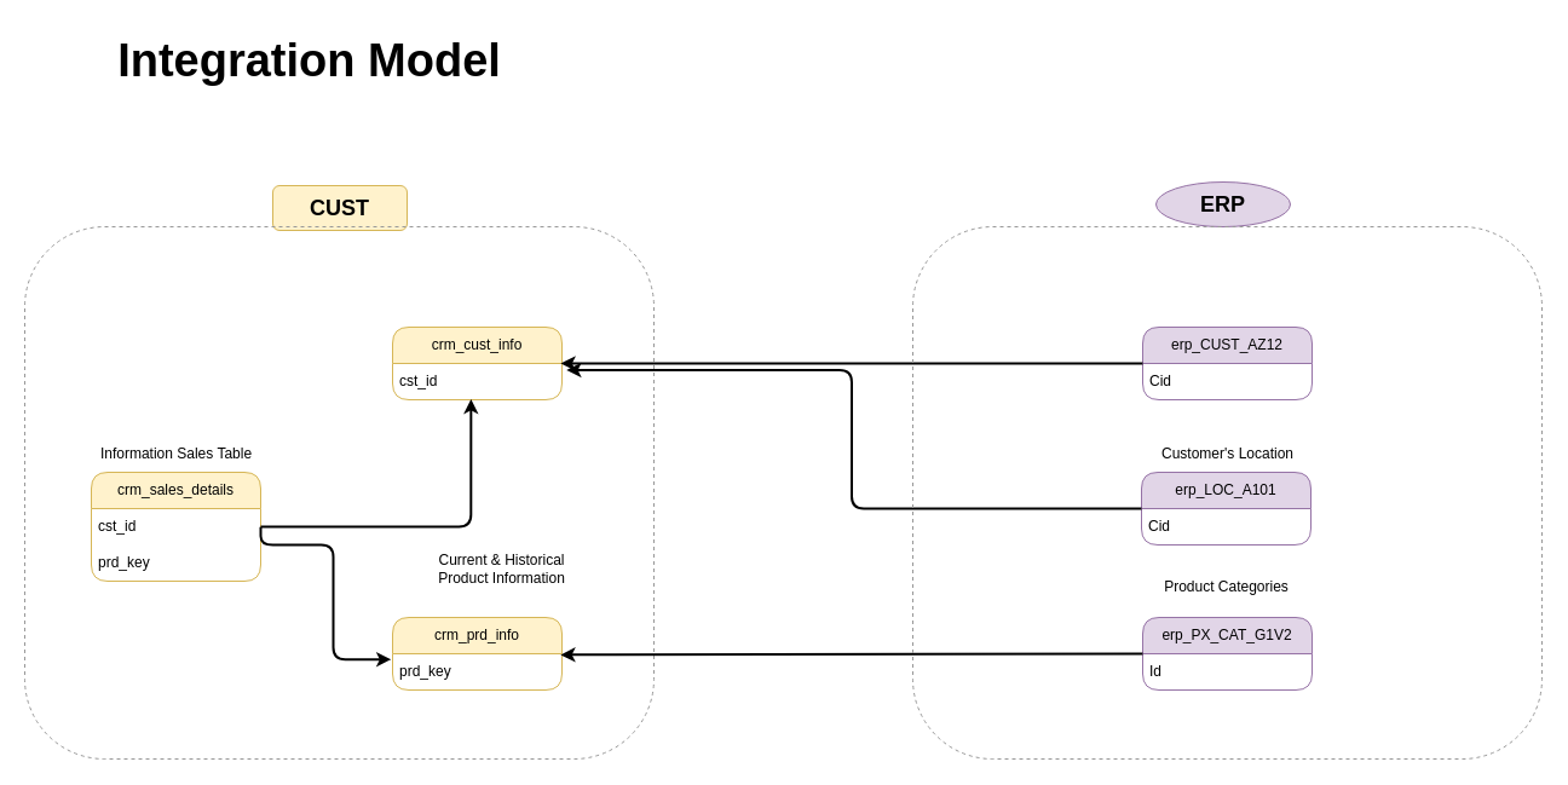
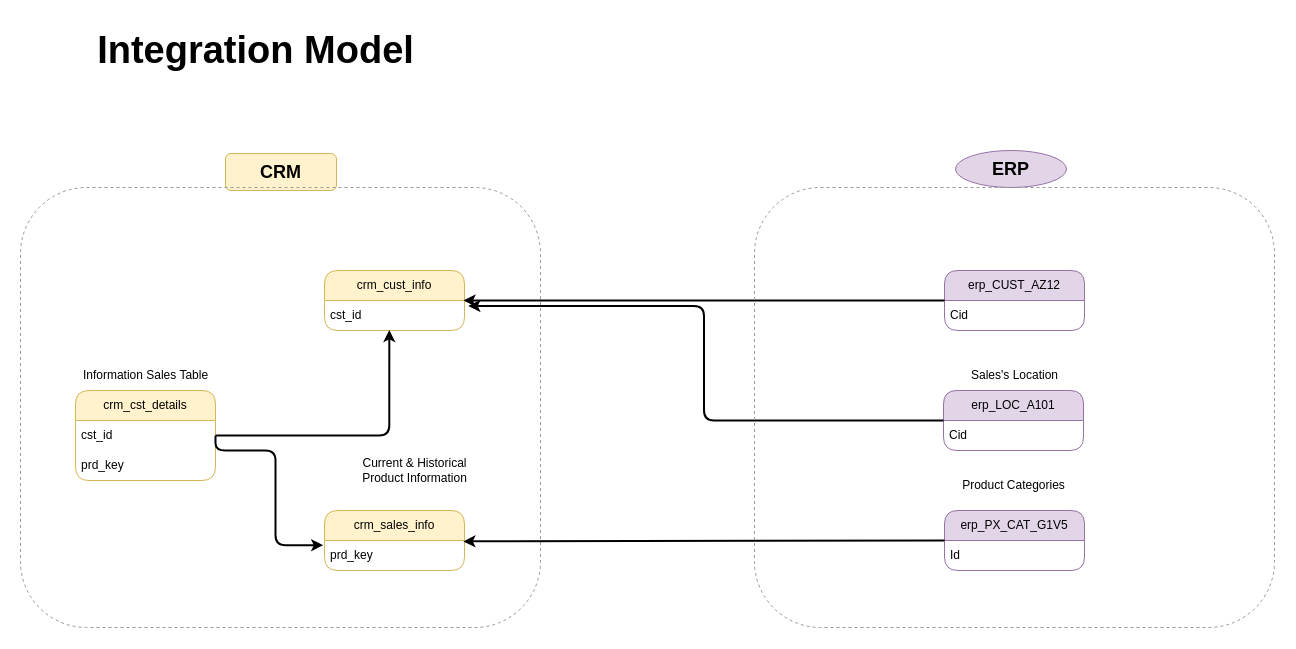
- <mxCell id="11" value="&lt;font style=&quot;font-size: 18px;&quot;&gt;&lt;b&gt;CUST&lt;/b&gt;&lt;/font&gt;" style="rounded=1;whiteSpace=wrap;html=1;fillColor=#fff2cc;strokeColor=#d6b656;gradientColor=none;" vertex="1" parent="1"><mxGeometry x="225" y="153" width="111" height="37" as="geometry" /></mxCell>
+ <mxCell id="11" value="&lt;font style=&quot;font-size: 18px;&quot;&gt;&lt;b&gt;CRM&lt;/b&gt;&lt;/font&gt;" style="rounded=1;whiteSpace=wrap;html=1;fillColor=#fff2cc;strokeColor=#d6b656;gradientColor=none;" vertex="1" parent="1"><mxGeometry x="225" y="153" width="111" height="37" as="geometry" /></mxCell>
- <mxCell id="25" value="Customer's Location" style="text;html=1;align=center;verticalAlign=middle;resizable=0;points=[];autosize=1;strokeColor=none;fillColor=none;" vertex="1" parent="1"><mxGeometry x="949" y="360" width="130" height="30" as="geometry" /></mxCell>
+ <mxCell id="25" value="Sales's Location" style="text;html=1;align=center;verticalAlign=middle;resizable=0;points=[];autosize=1;strokeColor=none;fillColor=none;" vertex="1" parent="1"><mxGeometry x="949" y="360" width="130" height="30" as="geometry" /></mxCell>
- <mxCell id="4" value="crm_sales_details" style="swimlane;fontStyle=0;childLayout=stackLayout;horizontal=1;startSize=30;horizontalStack=0;resizeParent=1;resizeParentMax=0;resizeLast=0;collapsible=1;marginBottom=0;whiteSpace=wrap;html=1;rounded=1;fillColor=#fff2cc;strokeColor=#d6b656;" vertex="1" parent="1"><mxGeometry x="75" y="390" width="140" height="90" as="geometry" /></mxCell>
+ <mxCell id="4" value="crm_cst_details" style="swimlane;fontStyle=0;childLayout=stackLayout;horizontal=1;startSize=30;horizontalStack=0;resizeParent=1;resizeParentMax=0;resizeLast=0;collapsible=1;marginBottom=0;whiteSpace=wrap;html=1;rounded=1;fillColor=#fff2cc;strokeColor=#d6b656;" vertex="1" parent="1"><mxGeometry x="75" y="390" width="140" height="90" as="geometry" /></mxCell>
- <mxCell id="7" value="crm_prd_info" style="swimlane;fontStyle=0;childLayout=stackLayout;horizontal=1;startSize=30;horizontalStack=0;resizeParent=1;resizeParentMax=0;resizeLast=0;collapsible=1;marginBottom=0;whiteSpace=wrap;html=1;rounded=1;fillColor=#fff2cc;strokeColor=#d6b656;" vertex="1" parent="1"><mxGeometry x="324" y="510" width="140" height="60" as="geometry" /></mxCell>
+ <mxCell id="7" value="crm_sales_info" style="swimlane;fontStyle=0;childLayout=stackLayout;horizontal=1;startSize=30;horizontalStack=0;resizeParent=1;resizeParentMax=0;resizeLast=0;collapsible=1;marginBottom=0;whiteSpace=wrap;html=1;rounded=1;fillColor=#fff2cc;strokeColor=#d6b656;" vertex="1" parent="1"><mxGeometry x="324" y="510" width="140" height="60" as="geometry" /></mxCell>
- <mxCell id="14" value="erp_PX_CAT_G1V2" style="swimlane;fontStyle=0;childLayout=stackLayout;horizontal=1;startSize=30;horizontalStack=0;resizeParent=1;resizeParentMax=0;resizeLast=0;collapsible=1;marginBottom=0;whiteSpace=wrap;html=1;rounded=1;fillColor=#e1d5e7;strokeColor=#9673a6;" vertex="1" parent="1"><mxGeometry x="944" y="510" width="140" height="60" as="geometry" /></mxCell>
+ <mxCell id="14" value="erp_PX_CAT_G1V5" style="swimlane;fontStyle=0;childLayout=stackLayout;horizontal=1;startSize=30;horizontalStack=0;resizeParent=1;resizeParentMax=0;resizeLast=0;collapsible=1;marginBottom=0;whiteSpace=wrap;html=1;rounded=1;fillColor=#e1d5e7;strokeColor=#9673a6;" vertex="1" parent="1"><mxGeometry x="944" y="510" width="140" height="60" as="geometry" /></mxCell>
